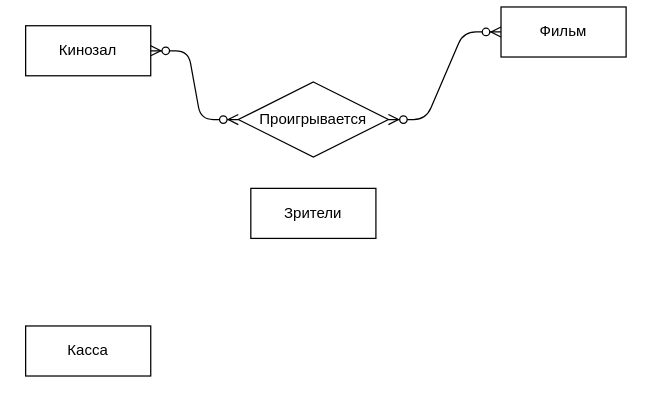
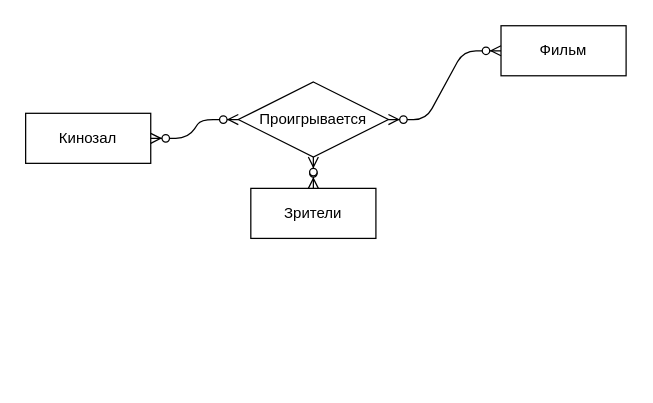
- <mxCell id="3" value="Фильм" style="whiteSpace=wrap;html=1;align=center;" parent="1" vertex="1"><mxGeometry x="400" y="5" width="100" height="40" as="geometry" /></mxCell>
+ <mxCell id="3" value="Фильм" style="whiteSpace=wrap;html=1;align=center;" parent="1" vertex="1"><mxGeometry x="400" y="20" width="100" height="40" as="geometry" /></mxCell>
- <mxCell id="2" value="Кинозал" style="whiteSpace=wrap;html=1;align=center;" parent="1" vertex="1"><mxGeometry x="20" y="20" width="100" height="40" as="geometry" /></mxCell>
+ <mxCell id="2" value="Кинозал" style="whiteSpace=wrap;html=1;align=center;" parent="1" vertex="1"><mxGeometry x="20" y="90" width="100" height="40" as="geometry" /></mxCell>
+ <mxCell id="7" value="" style="fontSize=12;html=1;endArrow=ERzeroToMany;endFill=1;startArrow=ERzeroToMany;exitX=0.5;exitY=0;exitDx=0;exitDy=0;entryX=0.5;entryY=1;entryDx=0;entryDy=0;" parent="1" source="5" target="4" edge="1"><mxGeometry width="100" height="100" relative="1" as="geometry"><mxPoint x="140" y="60" as="sourcePoint" /><mxPoint x="210" y="60" as="targetPoint" /></mxGeometry></mxCell>
- <mxCell id="9" value="Касса" style="whiteSpace=wrap;html=1;align=center;" vertex="1" parent="1"><mxGeometry x="20" y="260" width="100" height="40" as="geometry" /></mxCell>
